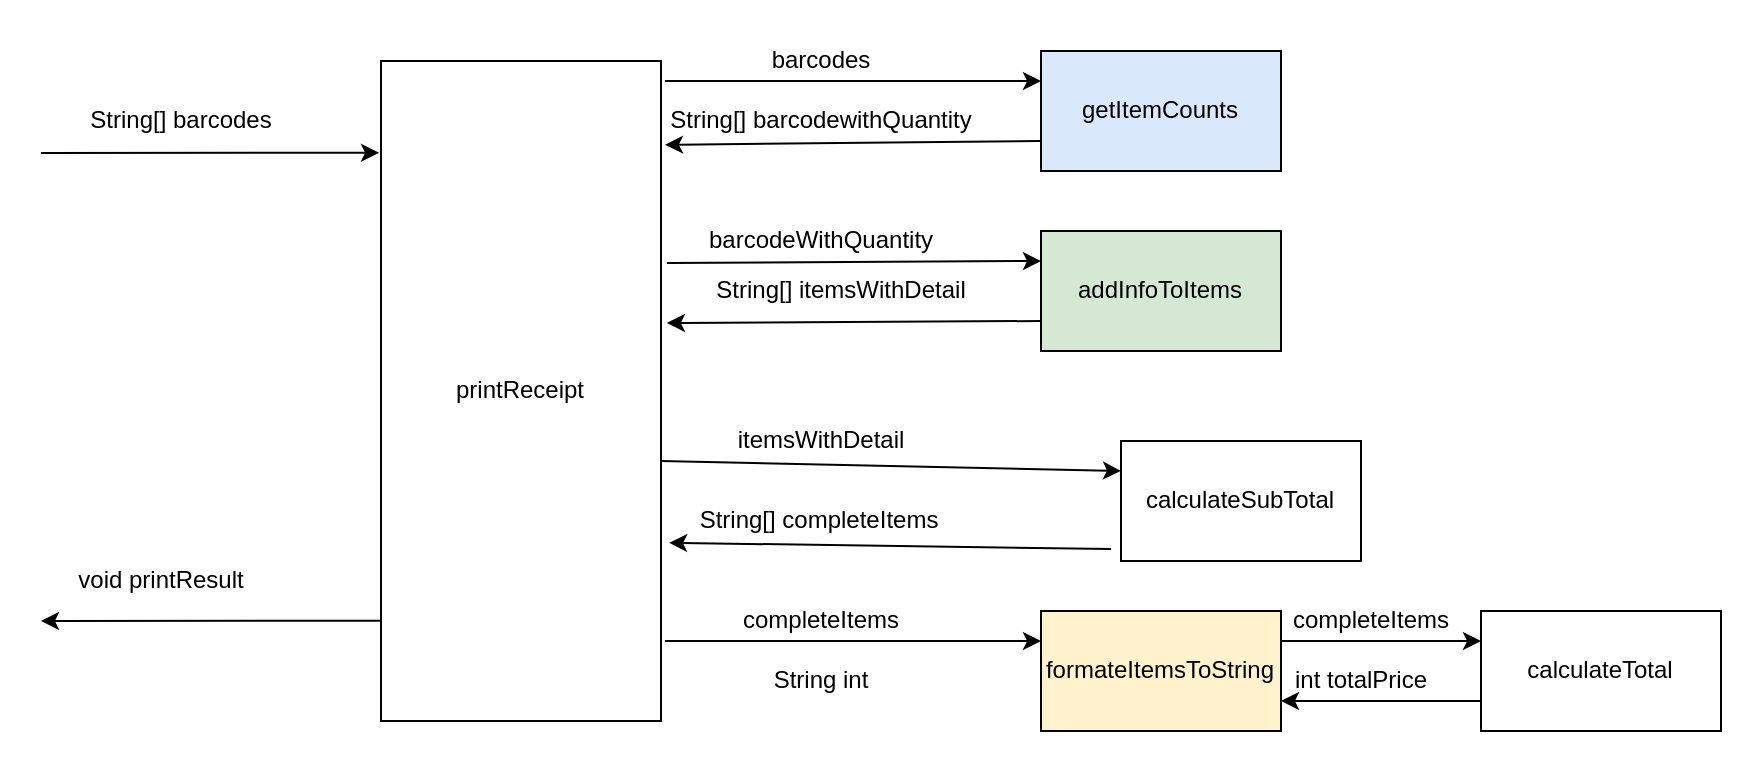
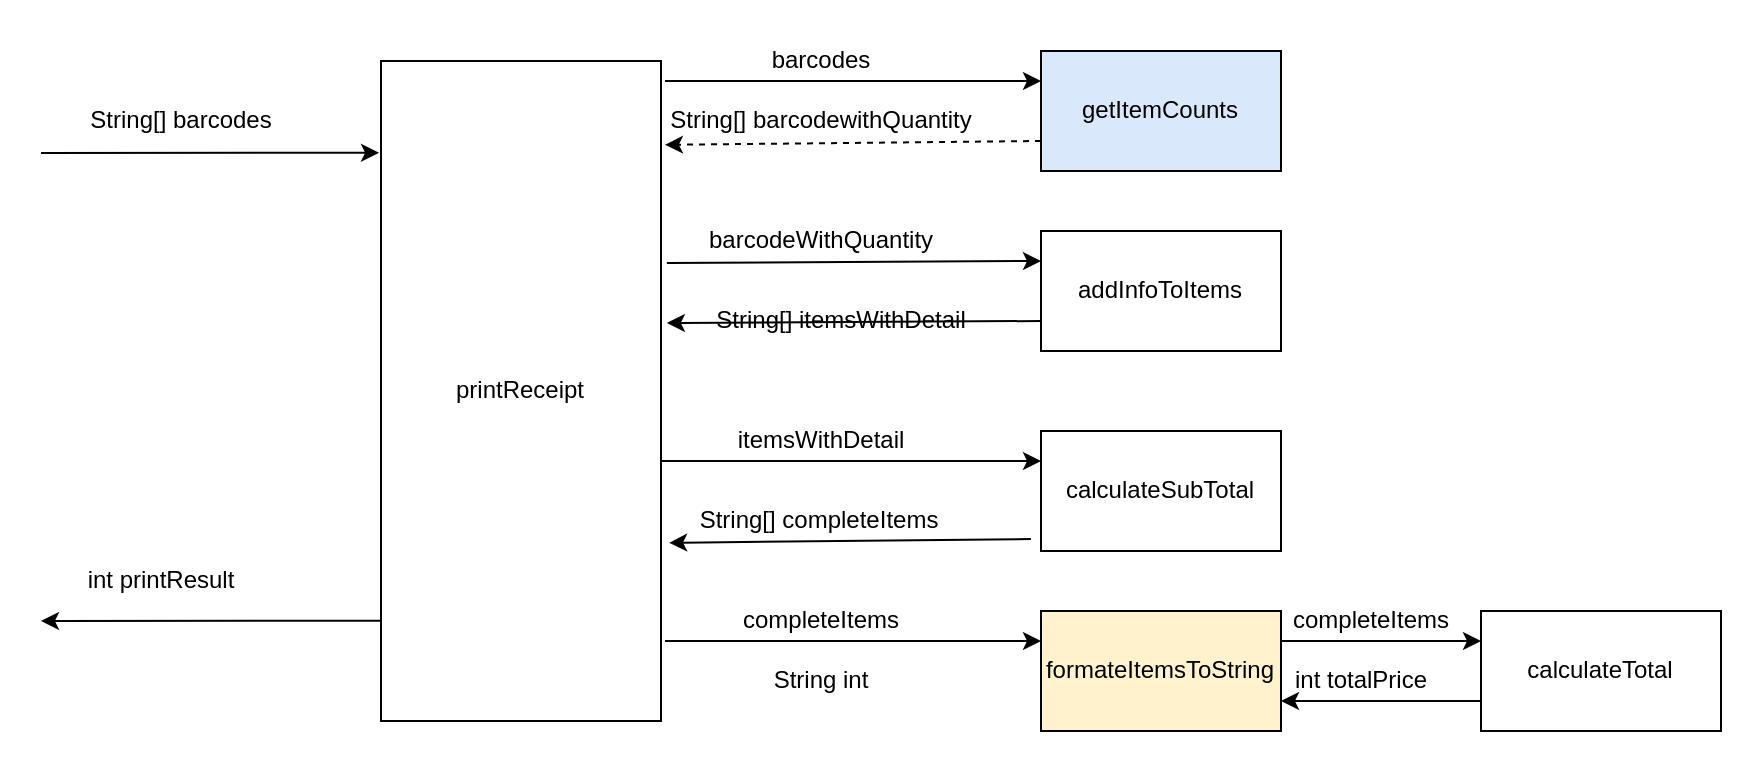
- <mxCell id="13" value="" style="endArrow=classic;html=1;entryX=1.014;entryY=0.127;entryDx=0;entryDy=0;entryPerimeter=0;exitX=0;exitY=0.75;exitDx=0;exitDy=0;" edge="1" parent="1" source="3" target="2"><mxGeometry width="50" height="50" relative="1" as="geometry"><mxPoint x="360" y="230" as="sourcePoint" /><mxPoint x="410" y="180" as="targetPoint" /></mxGeometry></mxCell>
+ <mxCell id="13" value="" style="endArrow=classic;html=1;entryX=1.014;entryY=0.127;entryDx=0;entryDy=0;entryPerimeter=0;exitX=0;exitY=0.75;exitDx=0;exitDy=0;dashed=1;" edge="1" parent="1" source="3" target="2"><mxGeometry width="50" height="50" relative="1" as="geometry"><mxPoint x="360" y="230" as="sourcePoint" /><mxPoint x="410" y="180" as="targetPoint" /></mxGeometry></mxCell>
- <mxCell id="19" value="String[] itemsWithDetail" style="text;html=1;align=center;verticalAlign=middle;resizable=0;points=[];autosize=1;" vertex="1" parent="1"><mxGeometry x="350" y="135" width="140" height="20" as="geometry" /></mxCell>
+ <mxCell id="19" value="String[] itemsWithDetail" style="text;html=1;align=center;verticalAlign=middle;resizable=0;points=[];autosize=1;" vertex="1" parent="1"><mxGeometry x="350" y="150" width="140" height="20" as="geometry" /></mxCell>
- <mxCell id="4" value="addInfoToItems" style="rounded=0;whiteSpace=wrap;html=1;fillColor=#d5e8d4;" vertex="1" parent="1"><mxGeometry x="520" y="115" width="120" height="60" as="geometry" /></mxCell>
+ <mxCell id="4" value="addInfoToItems" style="rounded=0;whiteSpace=wrap;html=1;" vertex="1" parent="1"><mxGeometry x="520" y="115" width="120" height="60" as="geometry" /></mxCell>
- <mxCell id="5" value="calculateSubTotal" style="rounded=0;whiteSpace=wrap;html=1;" vertex="1" parent="1"><mxGeometry x="560" y="220" width="120" height="60" as="geometry" /></mxCell>
+ <mxCell id="5" value="calculateSubTotal" style="rounded=0;whiteSpace=wrap;html=1;" vertex="1" parent="1"><mxGeometry x="520" y="215" width="120" height="60" as="geometry" /></mxCell>
- <mxCell id="11" value="void printResult" style="text;html=1;align=center;verticalAlign=middle;resizable=0;points=[];autosize=1;" vertex="1" parent="1"><mxGeometry x="30" y="280" width="100" height="20" as="geometry" /></mxCell>
+ <mxCell id="11" value="int printResult" style="text;html=1;align=center;verticalAlign=middle;resizable=0;points=[];autosize=1;" vertex="1" parent="1"><mxGeometry x="30" y="280" width="100" height="20" as="geometry" /></mxCell>
